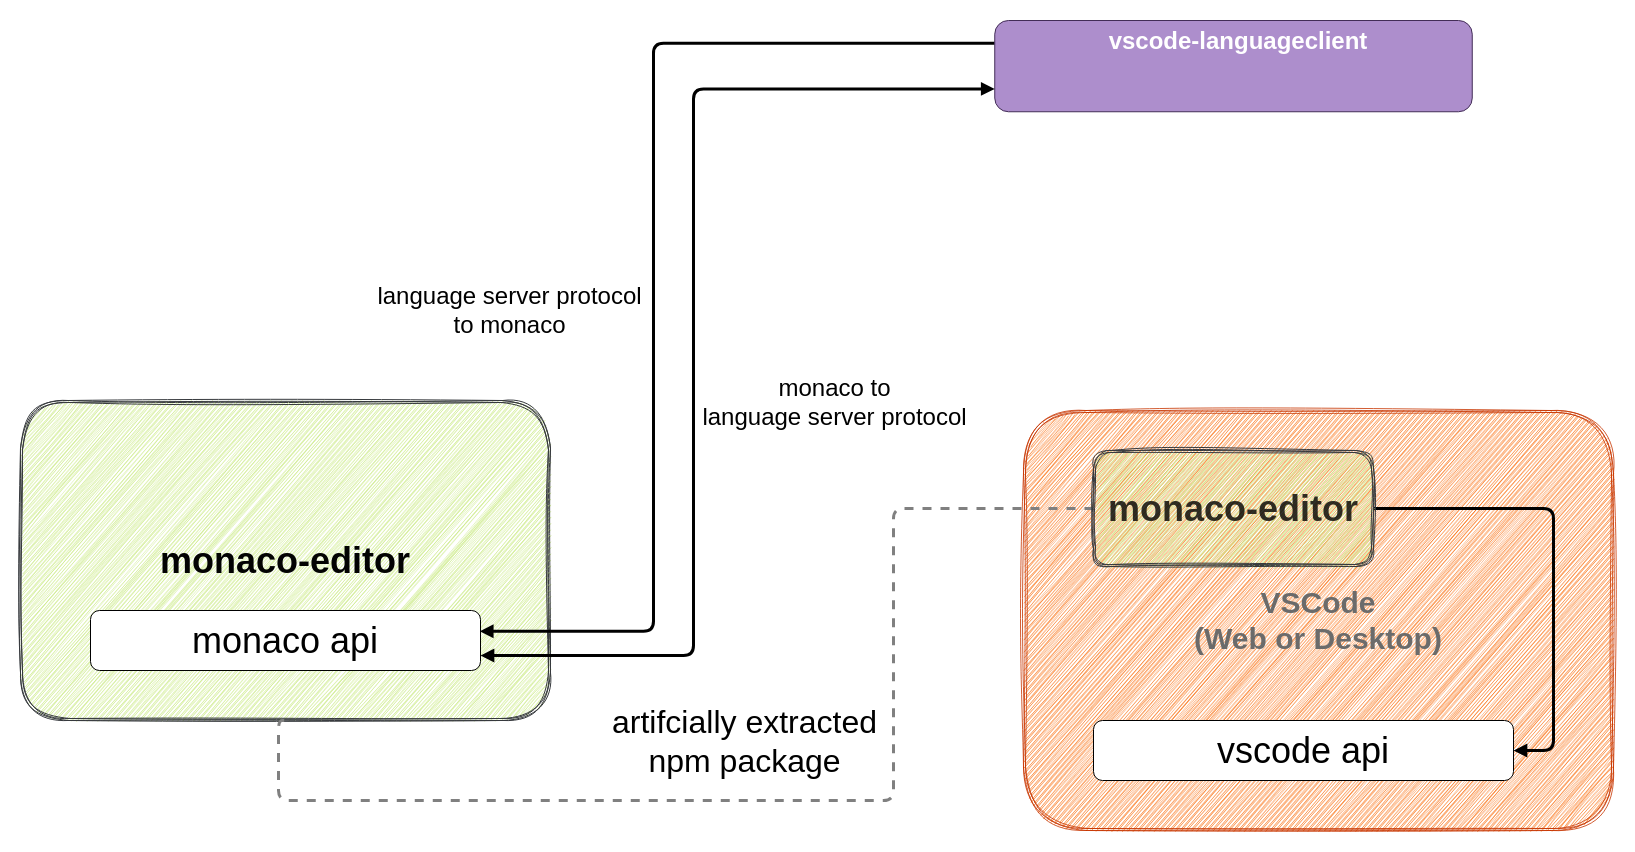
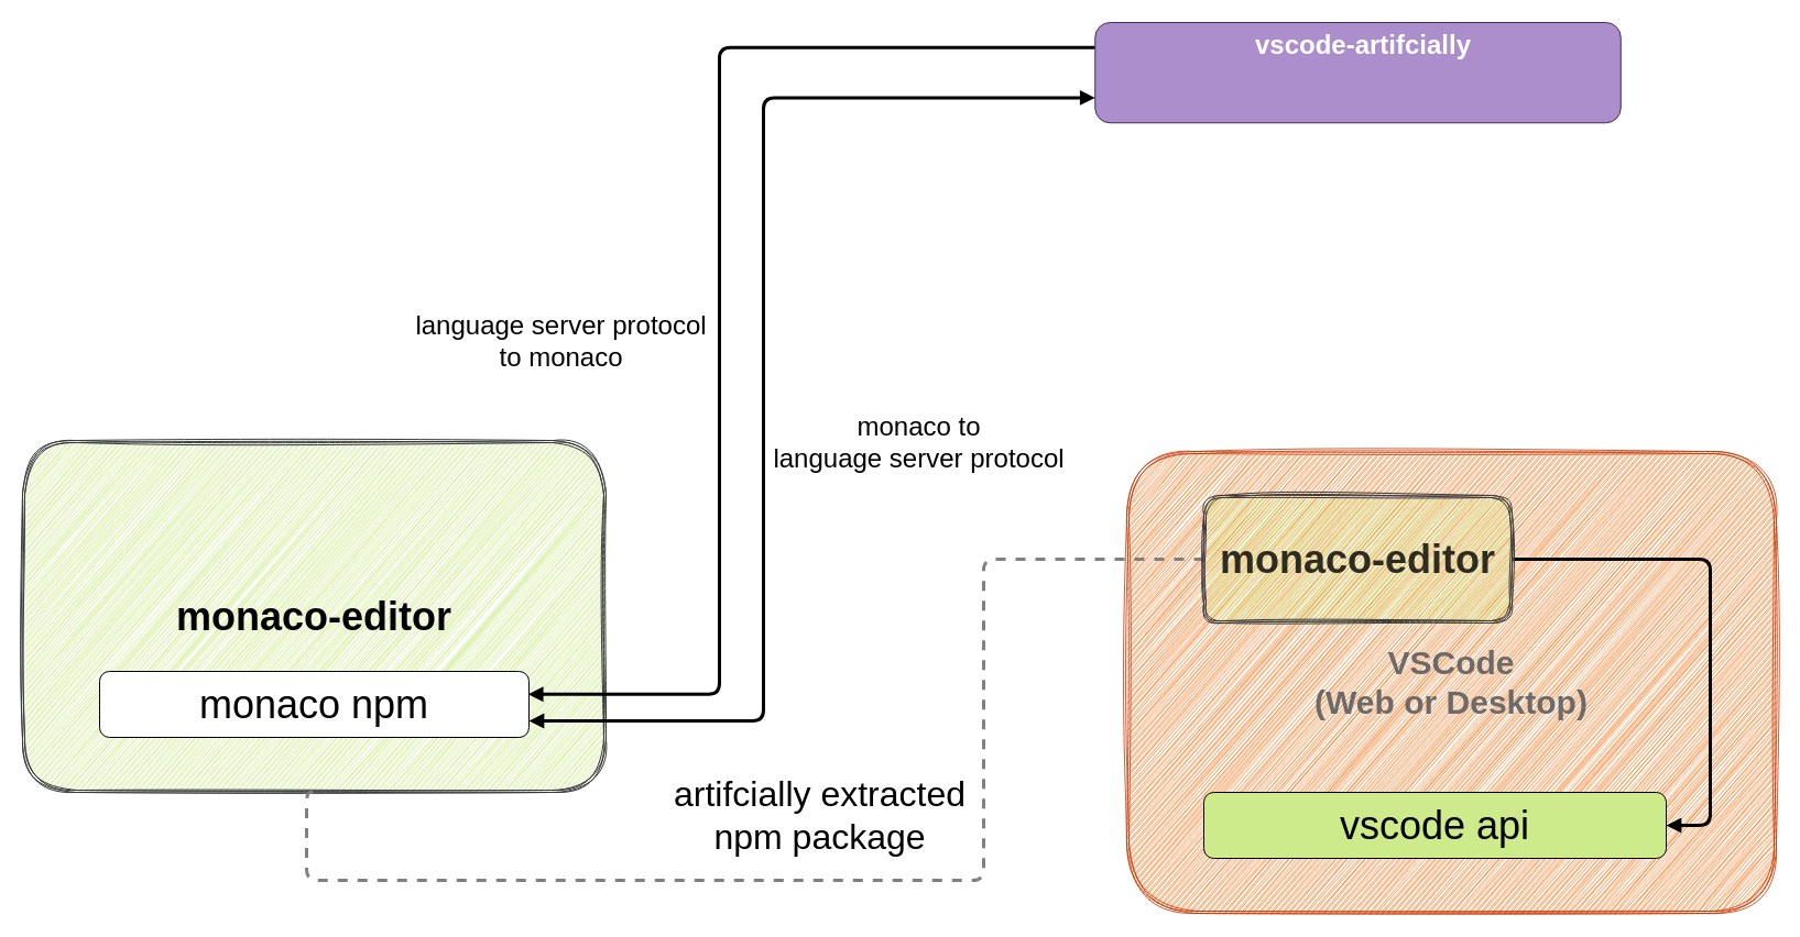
- <mxCell id="5" value="&lt;b&gt;vscode-languageclient&lt;/b&gt;" style="rounded=1;whiteSpace=wrap;html=1;verticalAlign=top;fontSize=24;fillColor=#AD8ECC;strokeColor=#432D57;fontColor=#ffffff;align=center;spacingLeft=10;" vertex="1" parent="1"><mxGeometry x="994.25" y="20" width="477.5" height="91.25" as="geometry" /></mxCell>
+ <mxCell id="5" value="&lt;b&gt;vscode-artifcially&lt;/b&gt;" style="rounded=1;whiteSpace=wrap;html=1;verticalAlign=top;fontSize=24;fillColor=#AD8ECC;strokeColor=#432D57;fontColor=#ffffff;align=center;spacingLeft=10;" vertex="1" parent="1"><mxGeometry x="994.25" y="20" width="477.5" height="91.25" as="geometry" /></mxCell>
- <mxCell id="10" value="&lt;font style=&quot;font-size: 36px;&quot;&gt;monaco api&lt;/font&gt;" style="rounded=1;whiteSpace=wrap;html=1;" vertex="1" parent="1"><mxGeometry x="90" y="610" width="390" height="60" as="geometry" /></mxCell>
+ <mxCell id="10" value="&lt;font style=&quot;font-size: 36px;&quot;&gt;monaco npm&lt;/font&gt;" style="rounded=1;whiteSpace=wrap;html=1;" vertex="1" parent="1"><mxGeometry x="90" y="610" width="390" height="60" as="geometry" /></mxCell>
- <mxCell id="11" value="&lt;font style=&quot;font-size: 36px;&quot;&gt;vscode api&lt;/font&gt;" style="rounded=1;whiteSpace=wrap;html=1;" vertex="1" parent="1"><mxGeometry x="1093" y="720" width="420" height="60" as="geometry" /></mxCell>
+ <mxCell id="11" value="&lt;font style=&quot;font-size: 36px;&quot;&gt;vscode api&lt;/font&gt;" style="rounded=1;whiteSpace=wrap;html=1;fillColor=#cdeb8b;" vertex="1" parent="1"><mxGeometry x="1093" y="720" width="420" height="60" as="geometry" /></mxCell>
